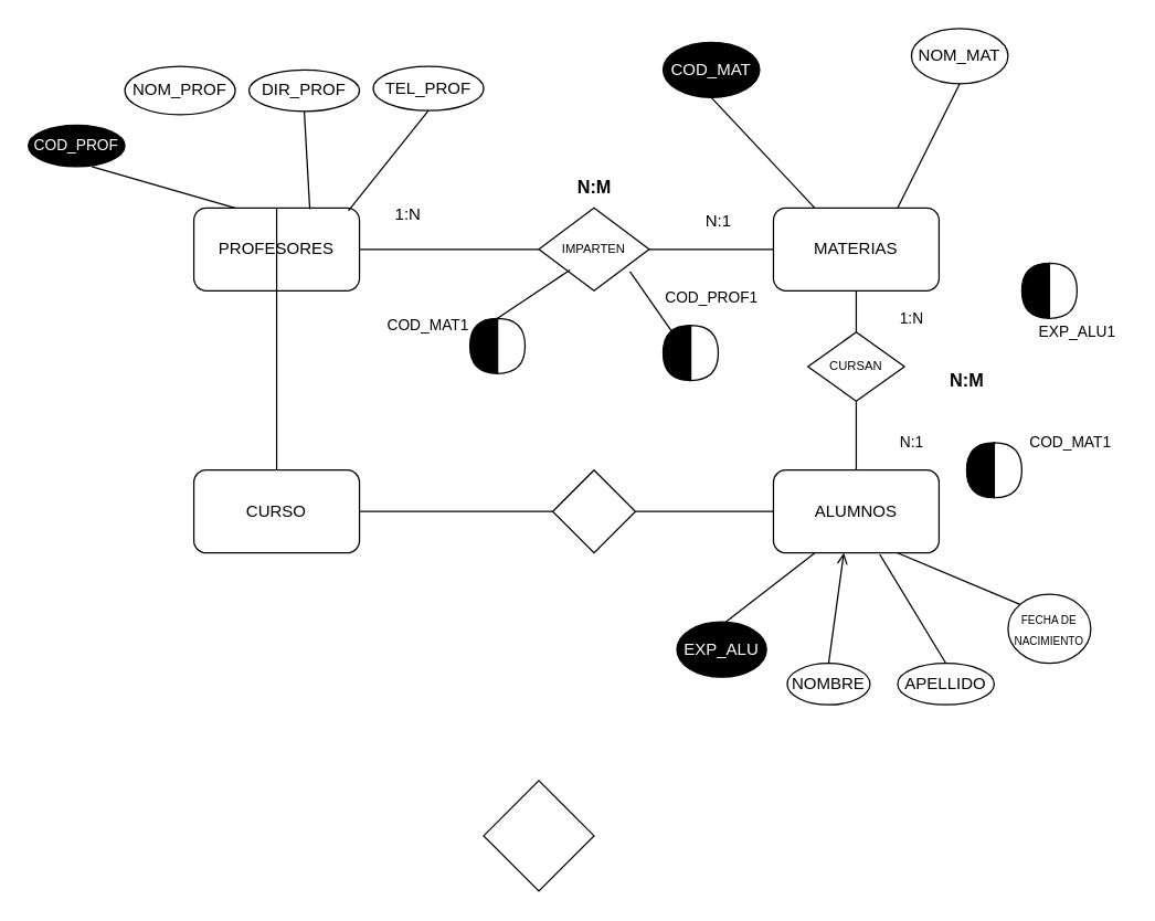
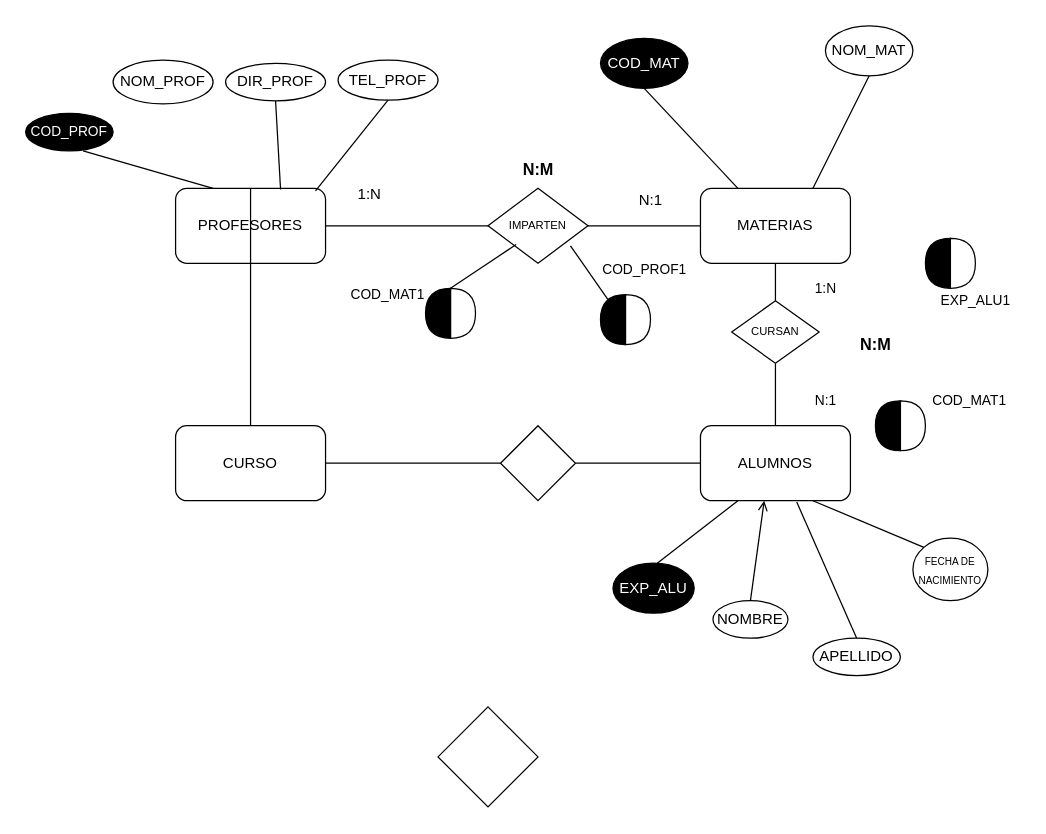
- <mxCell id="19" value="APELLIDO" style="ellipse;whiteSpace=wrap;html=1;" vertex="1" parent="1"><mxGeometry x="650" y="480" width="70" height="30" as="geometry" /></mxCell>
+ <mxCell id="19" value="APELLIDO" style="ellipse;whiteSpace=wrap;html=1;" vertex="1" parent="1"><mxGeometry x="650" y="510" width="70" height="30" as="geometry" /></mxCell>
